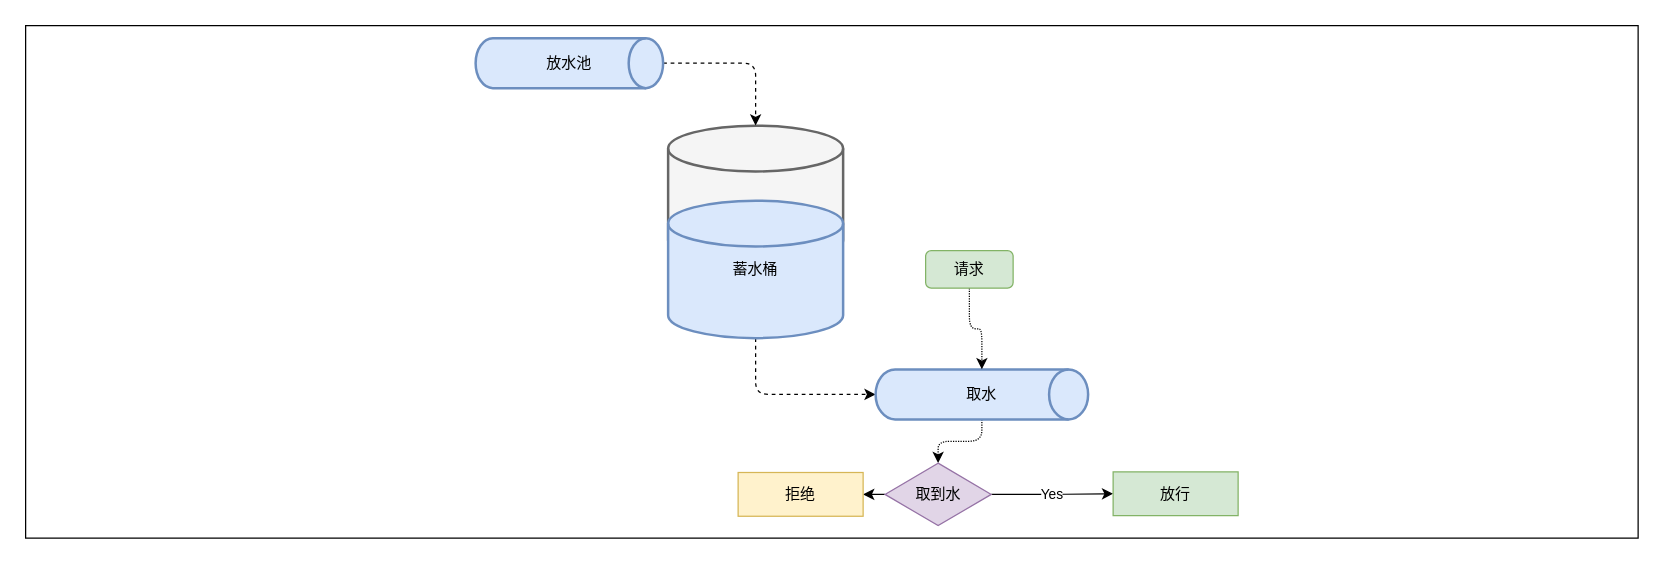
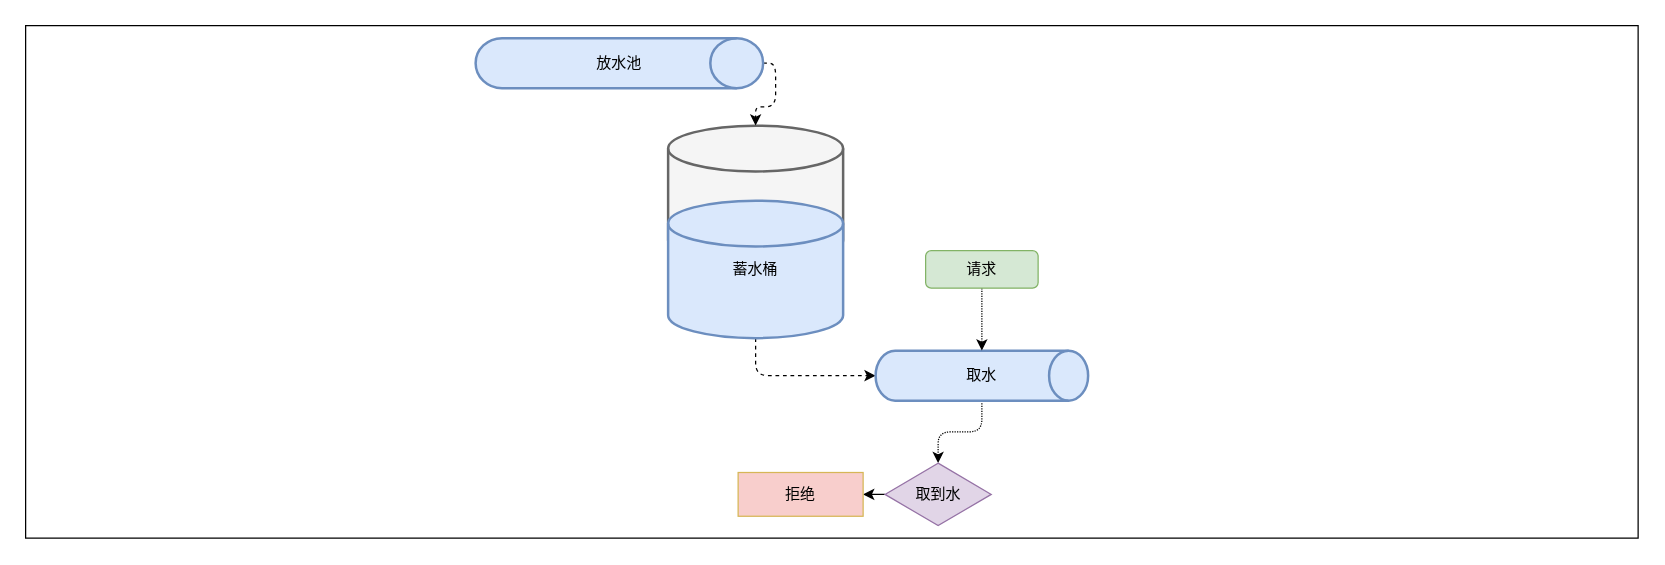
- <mxCell id="7" value="放水池" style="strokeWidth=2;html=1;shape=mxgraph.flowchart.direct_data;whiteSpace=wrap;fillColor=#dae8fc;strokeColor=#6c8ebf;" vertex="1" parent="1"><mxGeometry x="380" y="30" width="150" height="40" as="geometry" /></mxCell>
+ <mxCell id="7" value="放水池" style="strokeWidth=2;html=1;shape=mxgraph.flowchart.direct_data;whiteSpace=wrap;fillColor=#dae8fc;strokeColor=#6c8ebf;" vertex="1" parent="1"><mxGeometry x="380" y="30" width="230" height="40" as="geometry" /></mxCell>
- <mxCell id="11" value="请求" style="rounded=1;whiteSpace=wrap;html=1;fillColor=#d5e8d4;strokeColor=#82b366;" vertex="1" parent="1"><mxGeometry x="740" y="200" width="70" height="30" as="geometry" /></mxCell>
+ <mxCell id="11" value="请求" style="rounded=1;whiteSpace=wrap;html=1;fillColor=#d5e8d4;strokeColor=#82b366;" vertex="1" parent="1"><mxGeometry x="740" y="200" width="90" height="30" as="geometry" /></mxCell>
- <mxCell id="9" value="取水" style="strokeWidth=2;html=1;shape=mxgraph.flowchart.direct_data;whiteSpace=wrap;fillColor=#dae8fc;strokeColor=#6c8ebf;" vertex="1" parent="1"><mxGeometry x="700" y="295" width="170" height="40" as="geometry" /></mxCell>
+ <mxCell id="9" value="取水" style="strokeWidth=2;html=1;shape=mxgraph.flowchart.direct_data;whiteSpace=wrap;fillColor=#dae8fc;strokeColor=#6c8ebf;" vertex="1" parent="1"><mxGeometry x="700" y="280" width="170" height="40" as="geometry" /></mxCell>
- <mxCell id="16" value="拒绝" style="whiteSpace=wrap;html=1;fillColor=#fff2cc;strokeColor=#d6b656;" vertex="1" parent="1"><mxGeometry x="590" y="377.5" width="100" height="35" as="geometry" /></mxCell>
+ <mxCell id="16" value="拒绝" style="whiteSpace=wrap;html=1;fillColor=#f8cecc;strokeColor=#d6b656;" vertex="1" parent="1"><mxGeometry x="590" y="377.5" width="100" height="35" as="geometry" /></mxCell>
- <mxCell id="12" value="Yes" style="edgeStyle=orthogonalEdgeStyle;html=1;" edge="1" parent="1" source="14" target="15"><mxGeometry relative="1" as="geometry" /></mxCell>
- <mxCell id="15" value="放行" style="whiteSpace=wrap;html=1;fillColor=#d5e8d4;strokeColor=#82b366;" vertex="1" parent="1"><mxGeometry x="890" y="377" width="100" height="35" as="geometry" /></mxCell>
